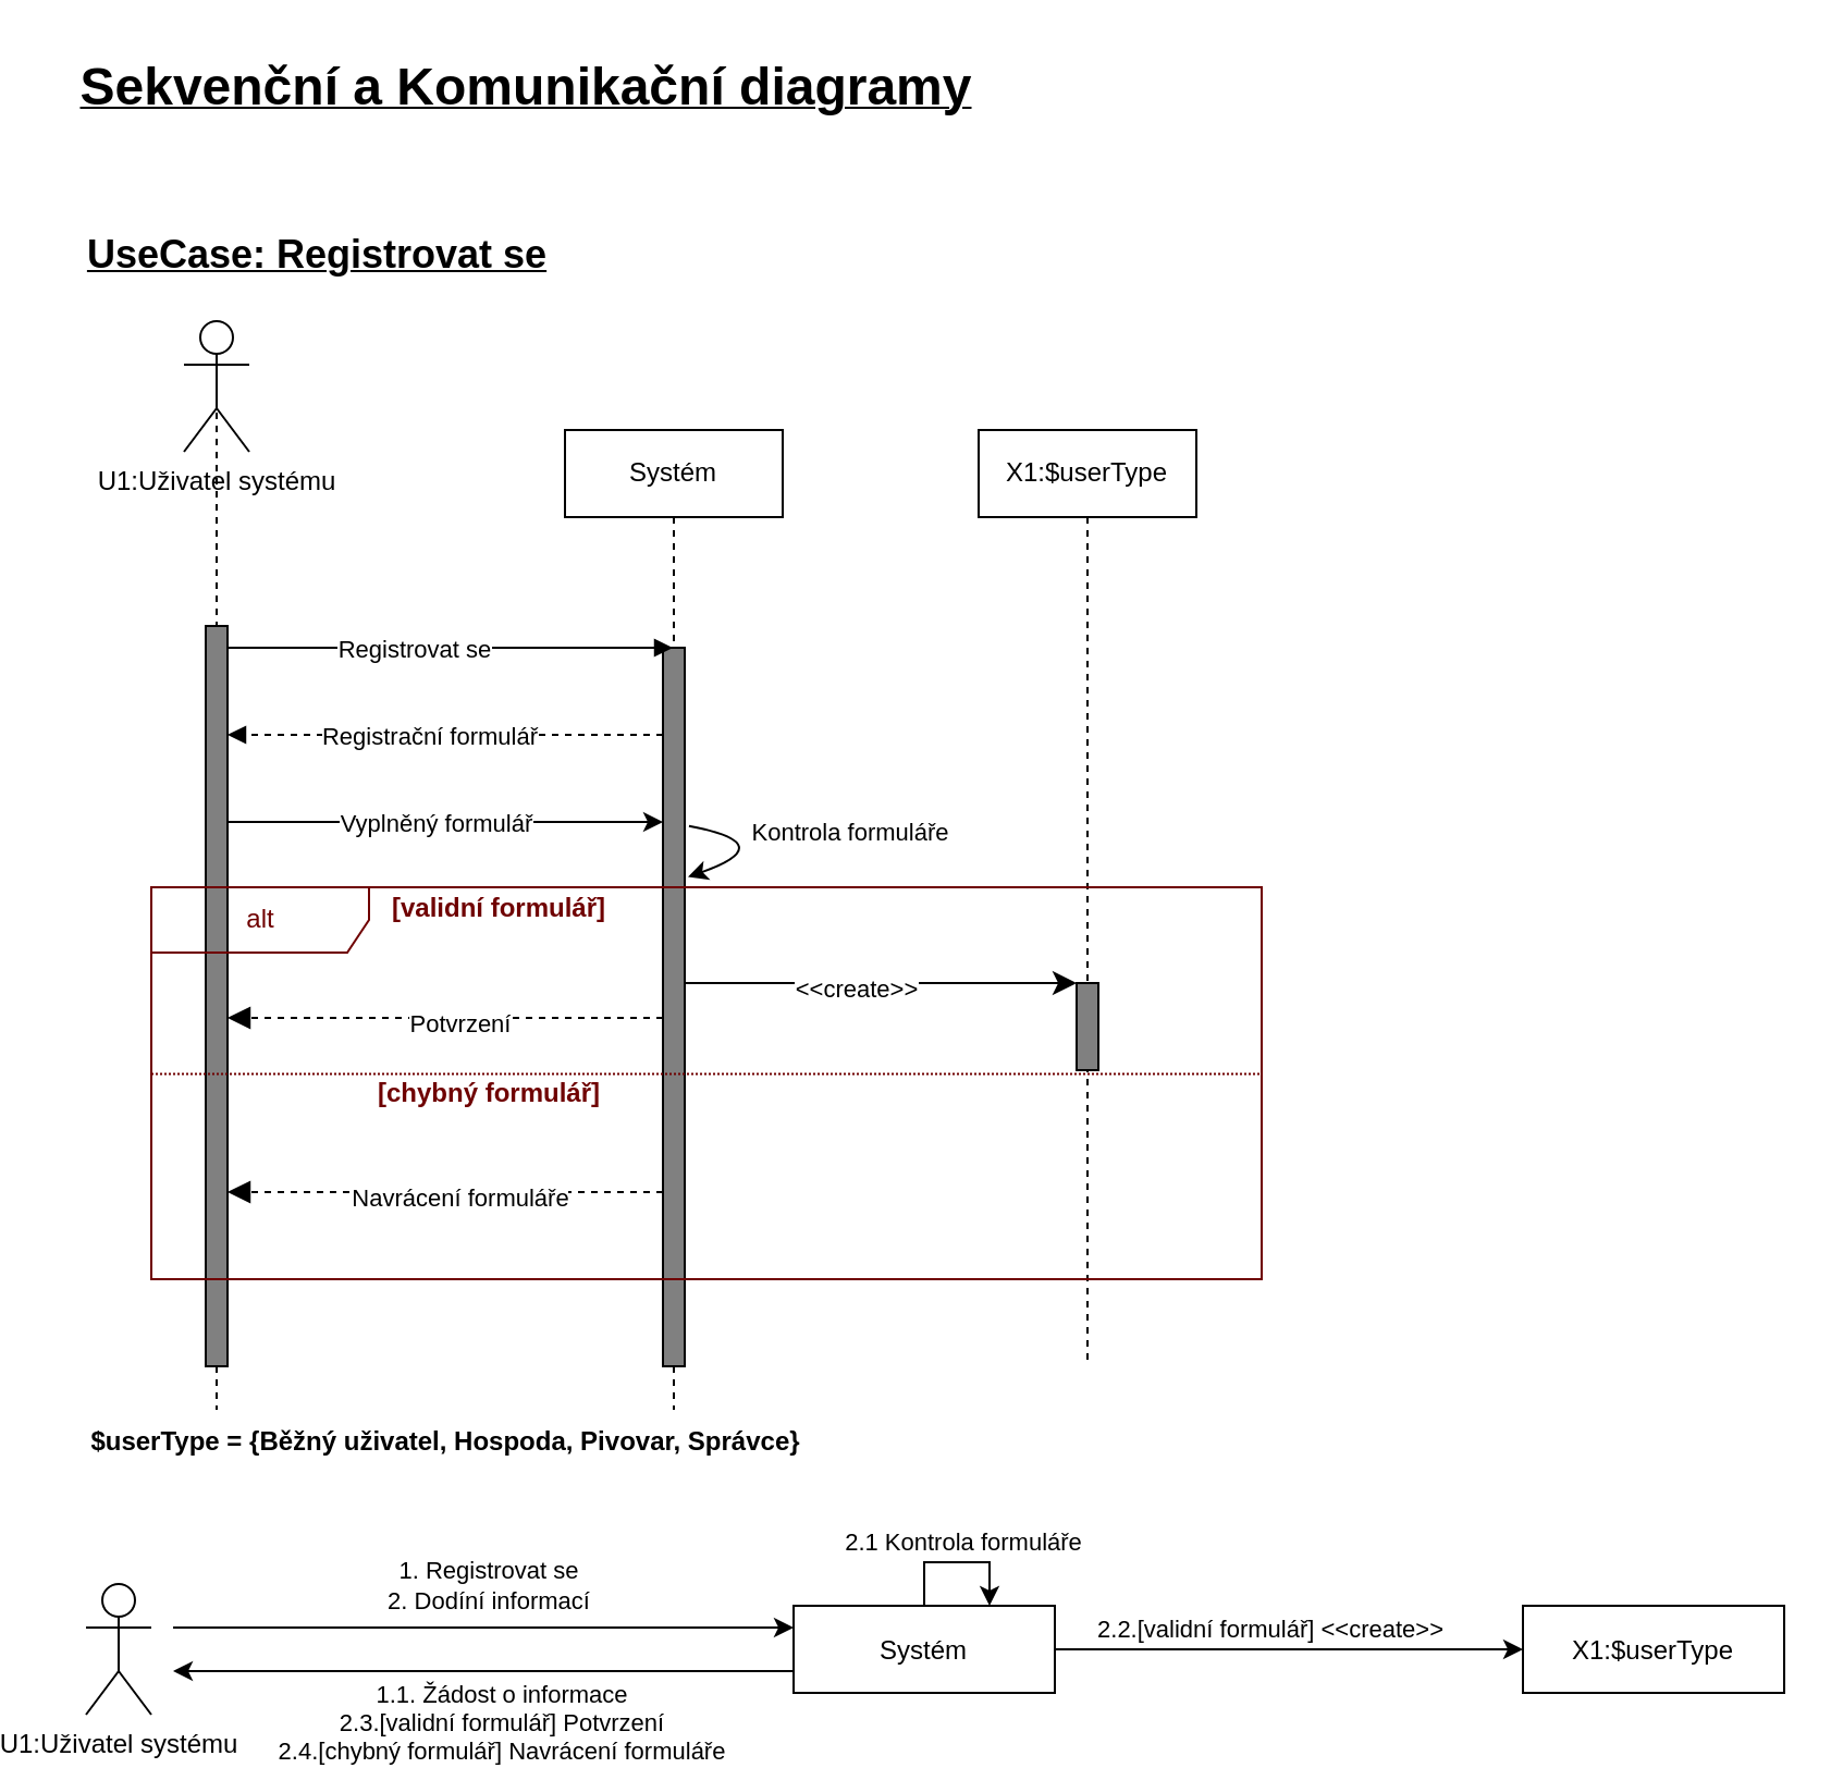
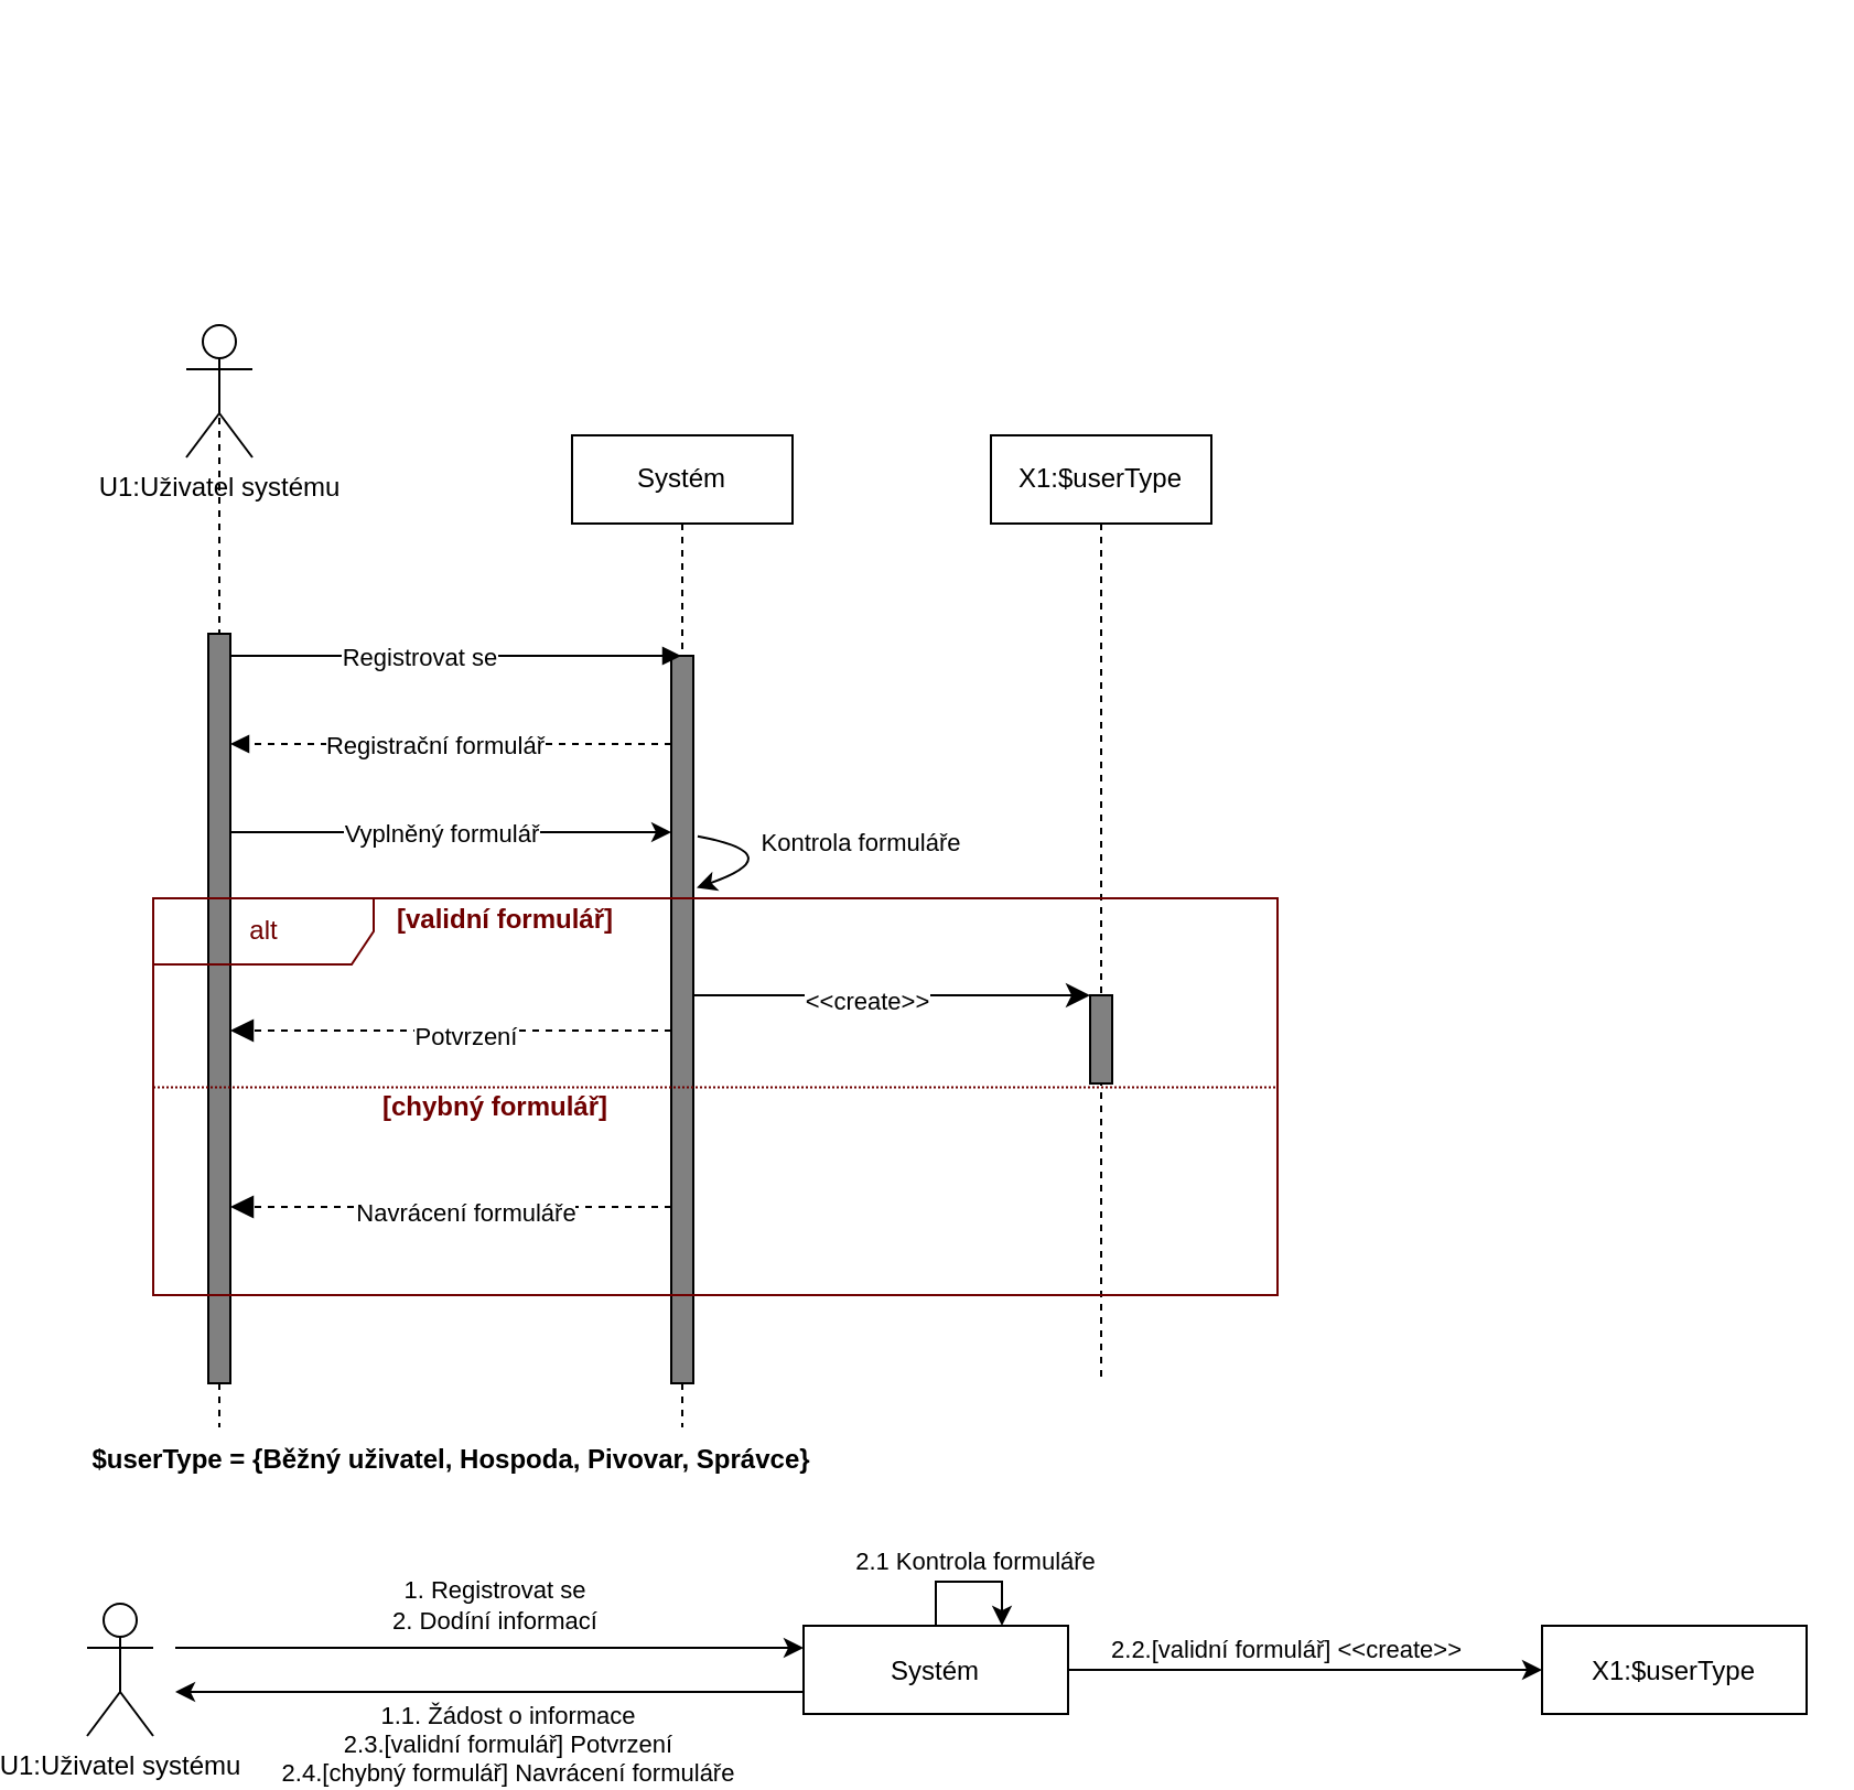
- <mxCell id="42" value="&lt;b&gt;&lt;u&gt;&lt;font style=&quot;font-size: 24px;&quot;&gt;Sekvenční a Komunikační diagramy&lt;/font&gt;&lt;/u&gt;&lt;/b&gt;" style="text;html=1;align=center;verticalAlign=middle;resizable=0;points=[];autosize=1;strokeColor=none;fillColor=none;" parent="1" vertex="1"><mxGeometry x="22" y="20" width="430" height="40" as="geometry" /></mxCell>
- <mxCell id="40" value="&lt;font color=&quot;#000000&quot; style=&quot;font-size: 18px;&quot;&gt;UseCase: Registrovat se&lt;/font&gt;" style="text;html=1;align=center;verticalAlign=middle;resizable=0;points=[];autosize=1;strokeColor=none;fillColor=none;fontStyle=5" parent="1" vertex="1"><mxGeometry x="21" y="97" width="240" height="40" as="geometry" /></mxCell>
